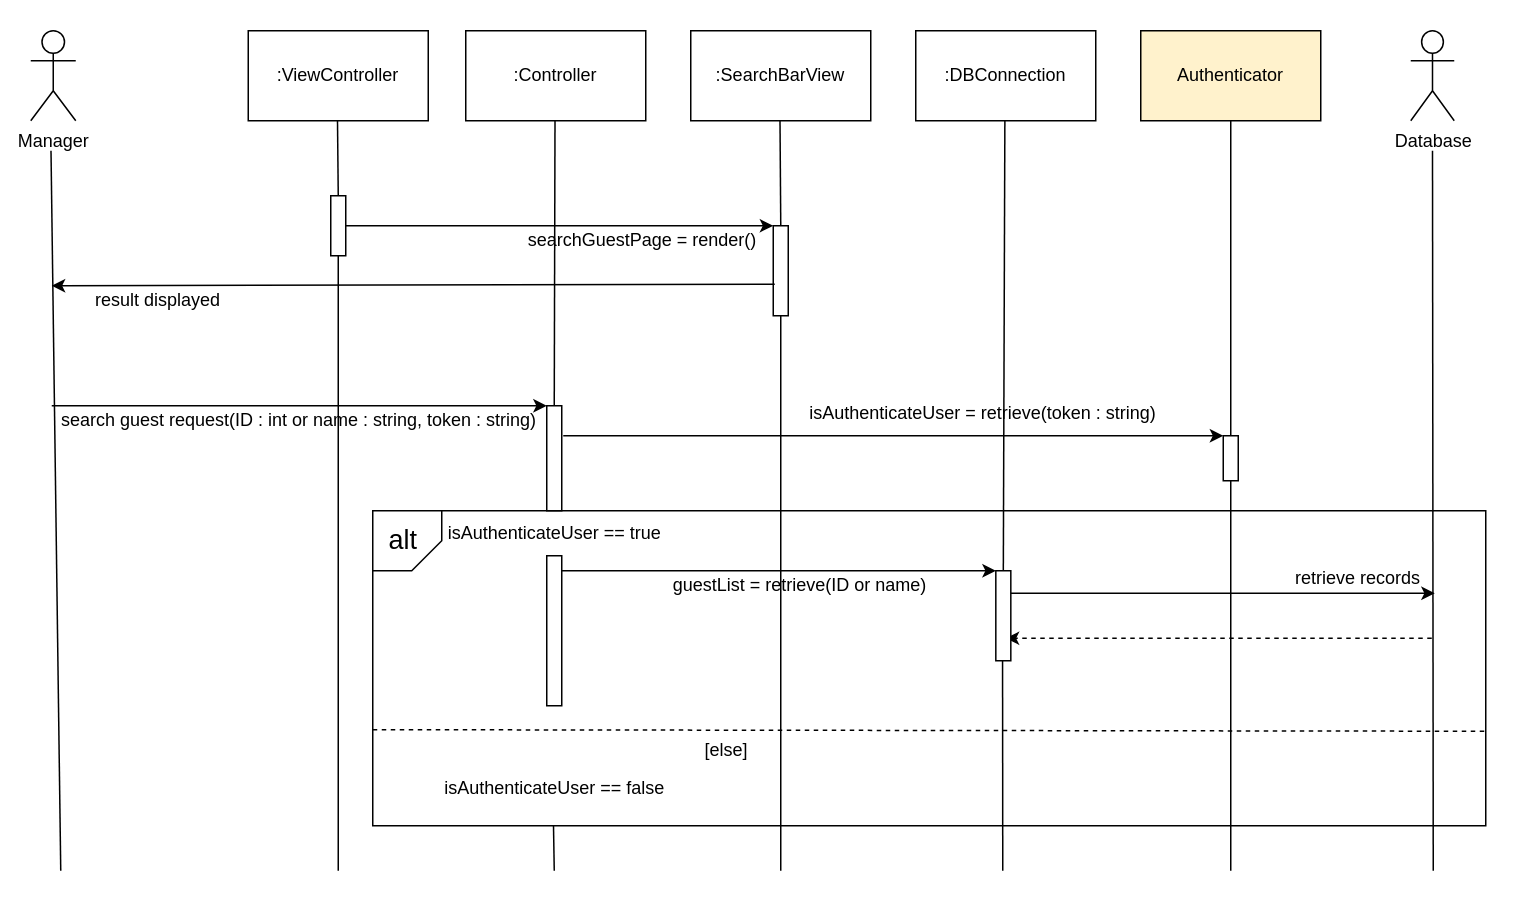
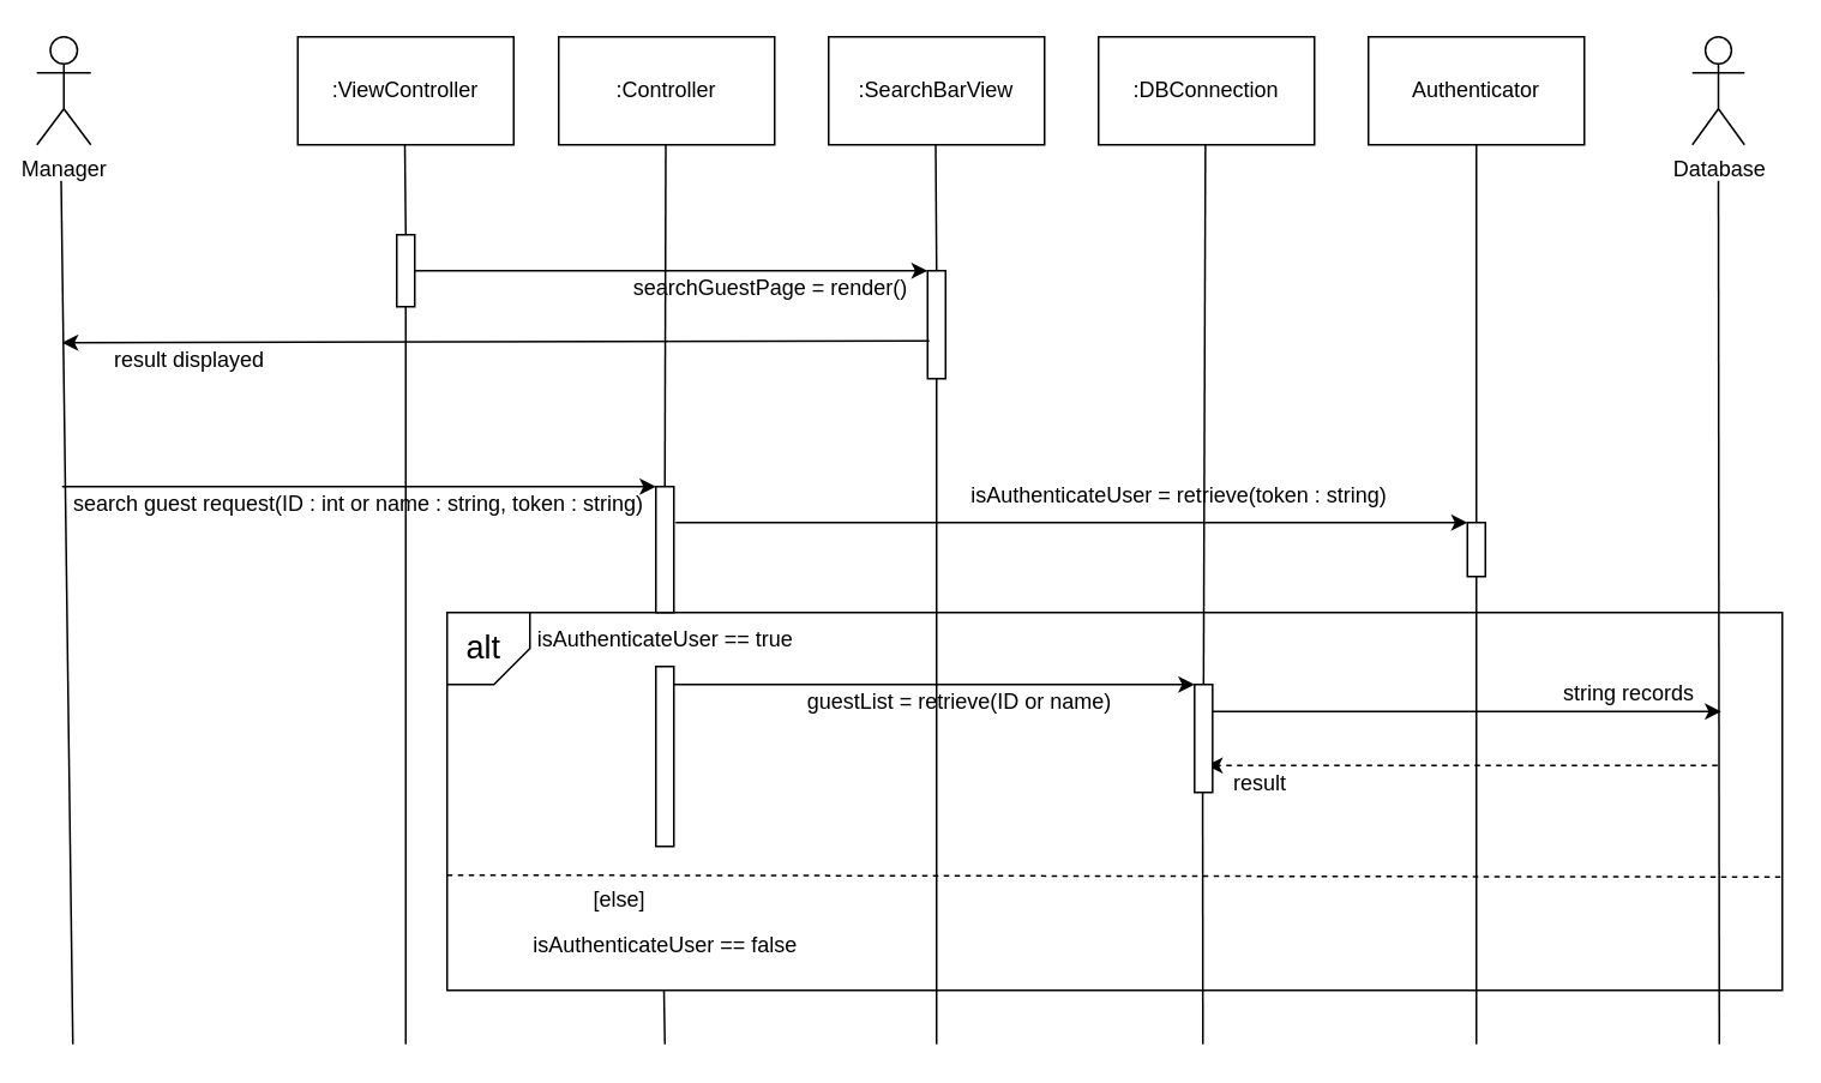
- <mxCell id="34" value="Authenticator" style="rounded=0;whiteSpace=wrap;html=1;fillColor=#fff2cc;" parent="1" vertex="1"><mxGeometry x="760" y="20" width="120" height="60" as="geometry" /></mxCell>
+ <mxCell id="34" value="Authenticator" style="rounded=0;whiteSpace=wrap;html=1;" parent="1" vertex="1"><mxGeometry x="760" y="20" width="120" height="60" as="geometry" /></mxCell>
- <mxCell id="24" value="retrieve records" style="text;html=1;strokeColor=none;fillColor=none;align=center;verticalAlign=middle;whiteSpace=wrap;rounded=0;" parent="1" vertex="1"><mxGeometry x="860" y="370" width="90" height="30" as="geometry" /></mxCell>
+ <mxCell id="24" value="string records" style="text;html=1;strokeColor=none;fillColor=none;align=center;verticalAlign=middle;whiteSpace=wrap;rounded=0;" parent="1" vertex="1"><mxGeometry x="860" y="370" width="90" height="30" as="geometry" /></mxCell>
+ <mxCell id="26" value="result" style="text;html=1;strokeColor=none;fillColor=none;align=center;verticalAlign=middle;whiteSpace=wrap;rounded=0;" parent="1" vertex="1"><mxGeometry x="680" y="420" width="40" height="30" as="geometry" /></mxCell>
- <mxCell id="47" value="[else]" style="text;html=1;strokeColor=none;fillColor=none;align=center;verticalAlign=middle;whiteSpace=wrap;rounded=0;fontSize=12;" parent="1" vertex="1"><mxGeometry x="464" y="490" width="40" height="20" as="geometry" /></mxCell>
+ <mxCell id="47" value="[else]" style="text;html=1;strokeColor=none;fillColor=none;align=center;verticalAlign=middle;whiteSpace=wrap;rounded=0;fontSize=12;" parent="1" vertex="1"><mxGeometry x="324" y="490" width="40" height="20" as="geometry" /></mxCell>
